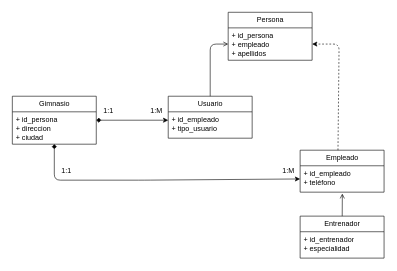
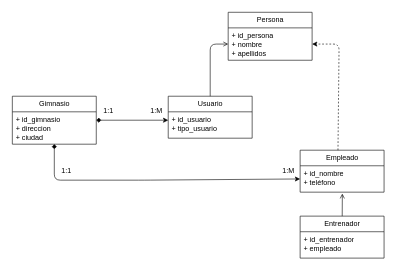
- <mxCell id="9" value="+ id_persona&lt;br&gt;+ empleado&lt;br&gt;+ apellidos" style="text;strokeColor=none;fillColor=none;align=left;verticalAlign=top;spacingLeft=4;spacingRight=4;overflow=hidden;rotatable=0;points=[[0,0.5],[1,0.5]];portConstraint=eastwest;whiteSpace=wrap;html=1;" parent="8" vertex="1"><mxGeometry y="26" width="140" height="54" as="geometry" /></mxCell>
+ <mxCell id="9" value="+ id_persona&lt;br&gt;+ nombre&lt;br&gt;+ apellidos" style="text;strokeColor=none;fillColor=none;align=left;verticalAlign=top;spacingLeft=4;spacingRight=4;overflow=hidden;rotatable=0;points=[[0,0.5],[1,0.5]];portConstraint=eastwest;whiteSpace=wrap;html=1;" parent="8" vertex="1"><mxGeometry y="26" width="140" height="54" as="geometry" /></mxCell>
- <mxCell id="6" value="+ id_empleado&lt;br&gt;+ tipo_usuario" style="text;strokeColor=none;fillColor=none;align=left;verticalAlign=top;spacingLeft=4;spacingRight=4;overflow=hidden;rotatable=0;points=[[0,0.5],[1,0.5]];portConstraint=eastwest;whiteSpace=wrap;html=1;" parent="5" vertex="1"><mxGeometry y="26" width="140" height="44" as="geometry" /></mxCell>
+ <mxCell id="6" value="+ id_usuario&lt;br&gt;+ tipo_usuario" style="text;strokeColor=none;fillColor=none;align=left;verticalAlign=top;spacingLeft=4;spacingRight=4;overflow=hidden;rotatable=0;points=[[0,0.5],[1,0.5]];portConstraint=eastwest;whiteSpace=wrap;html=1;" parent="5" vertex="1"><mxGeometry y="26" width="140" height="44" as="geometry" /></mxCell>
- <mxCell id="3" value="+ id_persona&lt;br&gt;+ direccion&lt;br&gt;+ ciudad" style="text;strokeColor=none;fillColor=none;align=left;verticalAlign=top;spacingLeft=4;spacingRight=4;overflow=hidden;rotatable=0;points=[[0,0.5],[1,0.5]];portConstraint=eastwest;whiteSpace=wrap;html=1;" parent="2" vertex="1"><mxGeometry y="26" width="140" height="54" as="geometry" /></mxCell>
+ <mxCell id="3" value="+ id_gimnasio&lt;br&gt;+ direccion&lt;br&gt;+ ciudad" style="text;strokeColor=none;fillColor=none;align=left;verticalAlign=top;spacingLeft=4;spacingRight=4;overflow=hidden;rotatable=0;points=[[0,0.5],[1,0.5]];portConstraint=eastwest;whiteSpace=wrap;html=1;" parent="2" vertex="1"><mxGeometry y="26" width="140" height="54" as="geometry" /></mxCell>
- <mxCell id="11" value="+ id_empleado&lt;br&gt;+ teléfono" style="text;strokeColor=none;fillColor=none;align=left;verticalAlign=top;spacingLeft=4;spacingRight=4;overflow=hidden;rotatable=0;points=[[0,0.5],[1,0.5]];portConstraint=eastwest;whiteSpace=wrap;html=1;" parent="10" vertex="1"><mxGeometry y="26" width="140" height="44" as="geometry" /></mxCell>
+ <mxCell id="11" value="+ id_nombre&lt;br&gt;+ teléfono" style="text;strokeColor=none;fillColor=none;align=left;verticalAlign=top;spacingLeft=4;spacingRight=4;overflow=hidden;rotatable=0;points=[[0,0.5],[1,0.5]];portConstraint=eastwest;whiteSpace=wrap;html=1;" parent="10" vertex="1"><mxGeometry y="26" width="140" height="44" as="geometry" /></mxCell>
- <mxCell id="14" value="+ id_entrenador&lt;br&gt;+ especialidad" style="text;strokeColor=none;fillColor=none;align=left;verticalAlign=top;spacingLeft=4;spacingRight=4;overflow=hidden;rotatable=0;points=[[0,0.5],[1,0.5]];portConstraint=eastwest;whiteSpace=wrap;html=1;" parent="13" vertex="1"><mxGeometry y="26" width="140" height="44" as="geometry" /></mxCell>
+ <mxCell id="14" value="+ id_entrenador&lt;br&gt;+ empleado" style="text;strokeColor=none;fillColor=none;align=left;verticalAlign=top;spacingLeft=4;spacingRight=4;overflow=hidden;rotatable=0;points=[[0,0.5],[1,0.5]];portConstraint=eastwest;whiteSpace=wrap;html=1;" parent="13" vertex="1"><mxGeometry y="26" width="140" height="44" as="geometry" /></mxCell>
